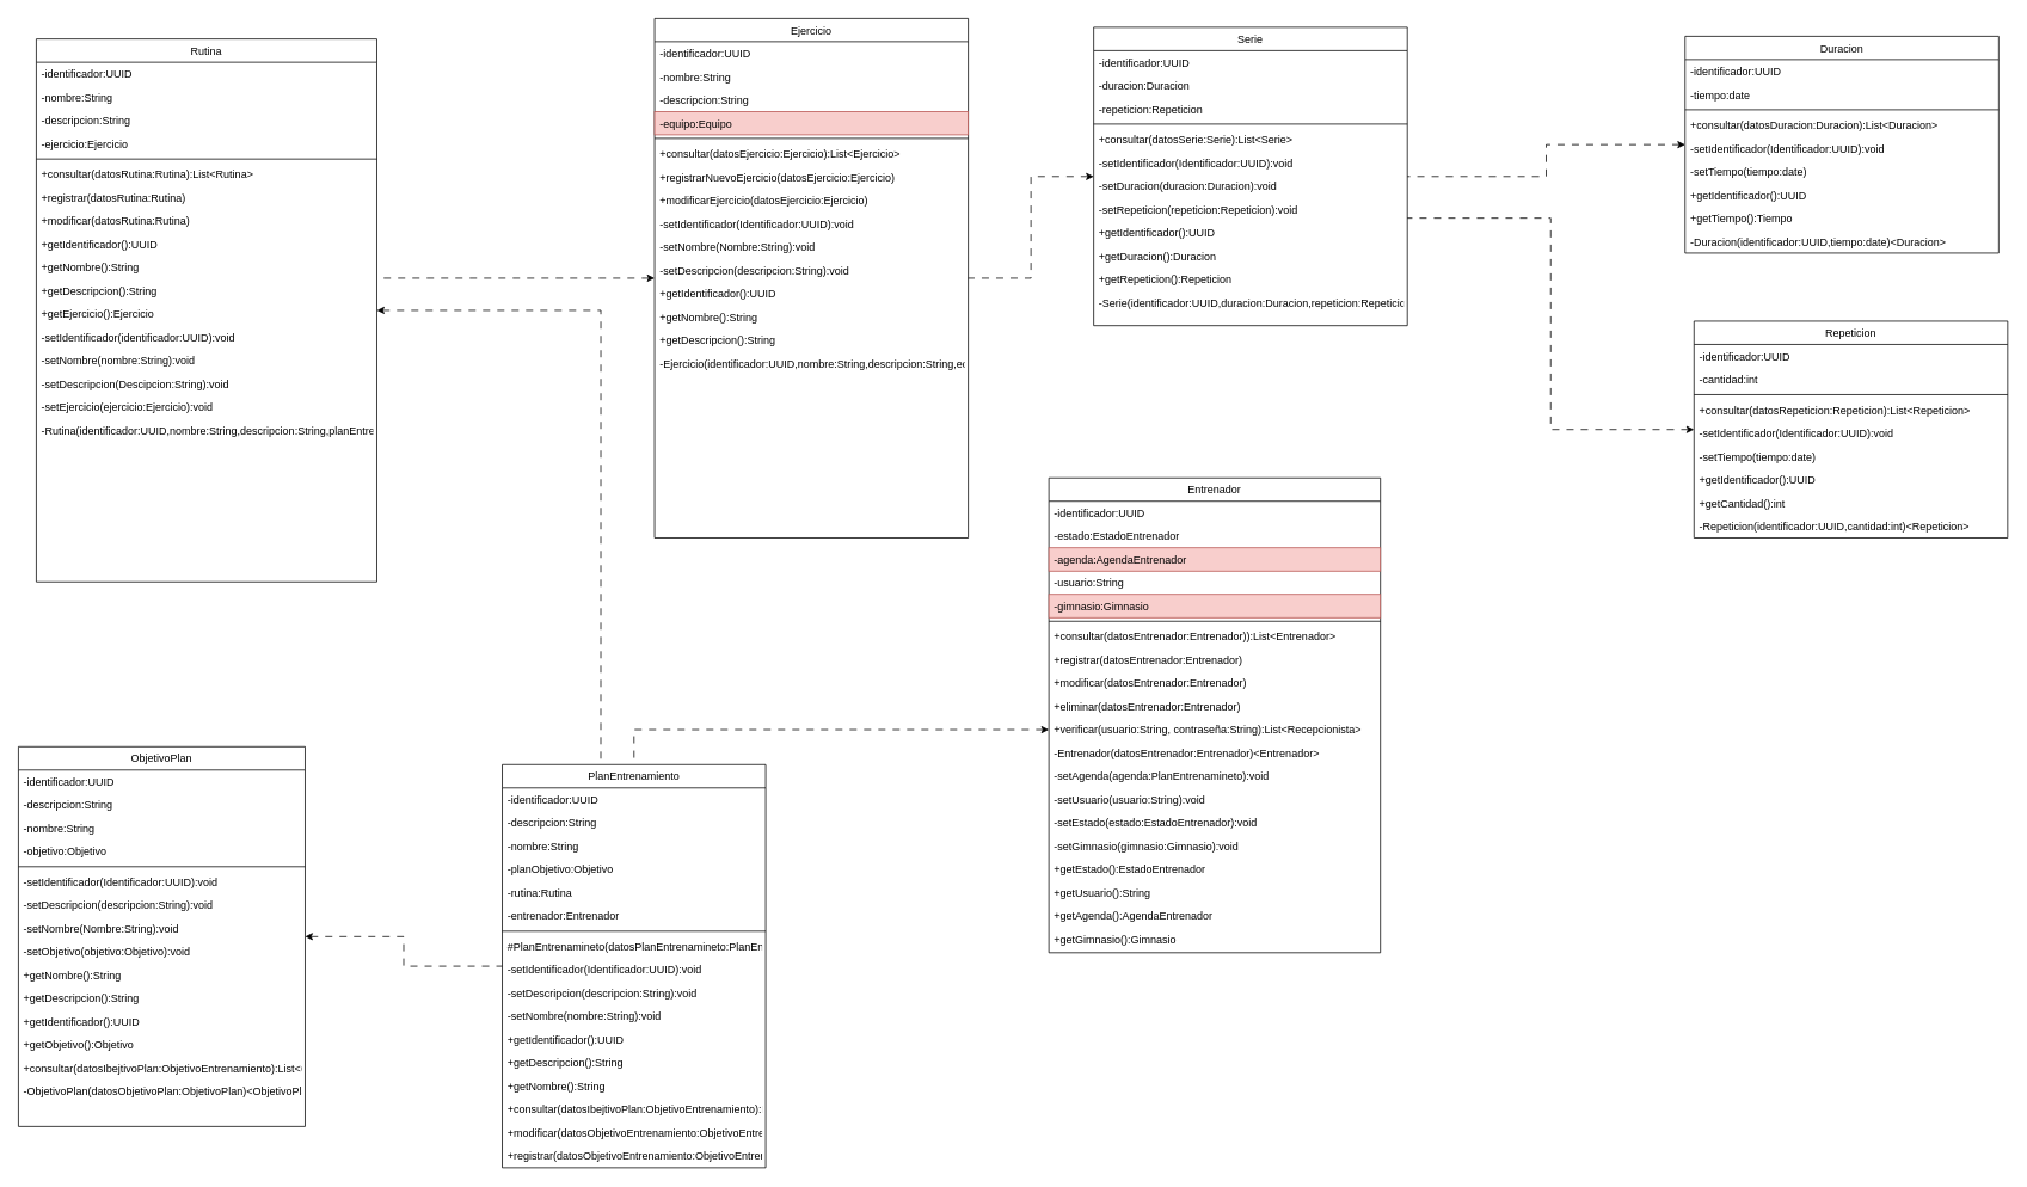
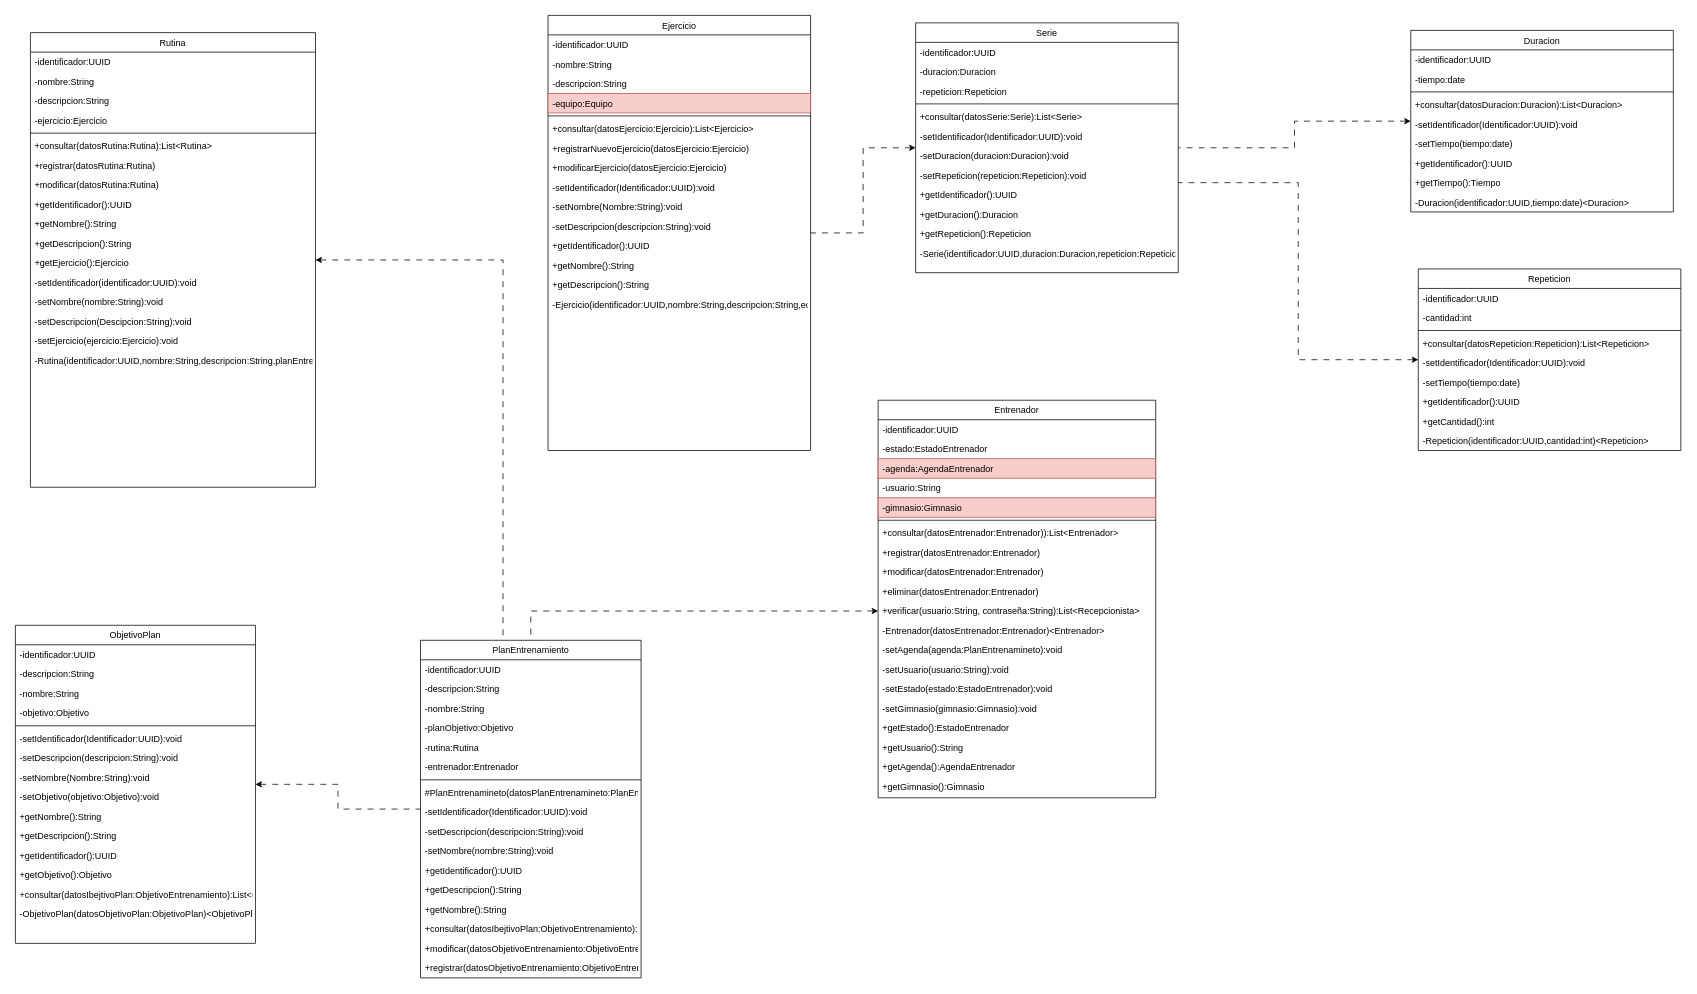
- <mxCell id="21" style="edgeStyle=orthogonalEdgeStyle;rounded=0;orthogonalLoop=1;jettySize=auto;html=1;dashed=1;dashPattern=8 8;startArrow=classic;startFill=1;endArrow=none;endFill=0;" parent="1" source="22" target="3" edge="1"><mxGeometry relative="1" as="geometry"><Array as="points"><mxPoint x="500" y="310" /><mxPoint x="500" y="310" /></Array></mxGeometry></mxCell>
